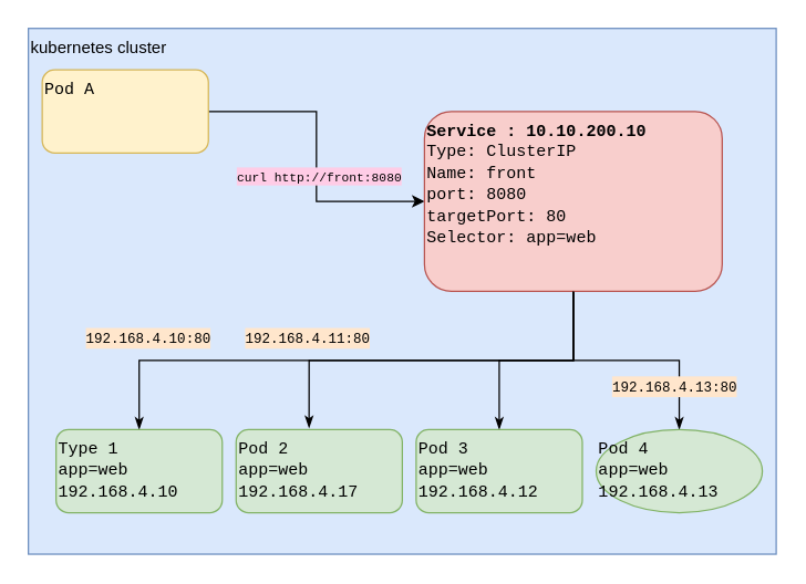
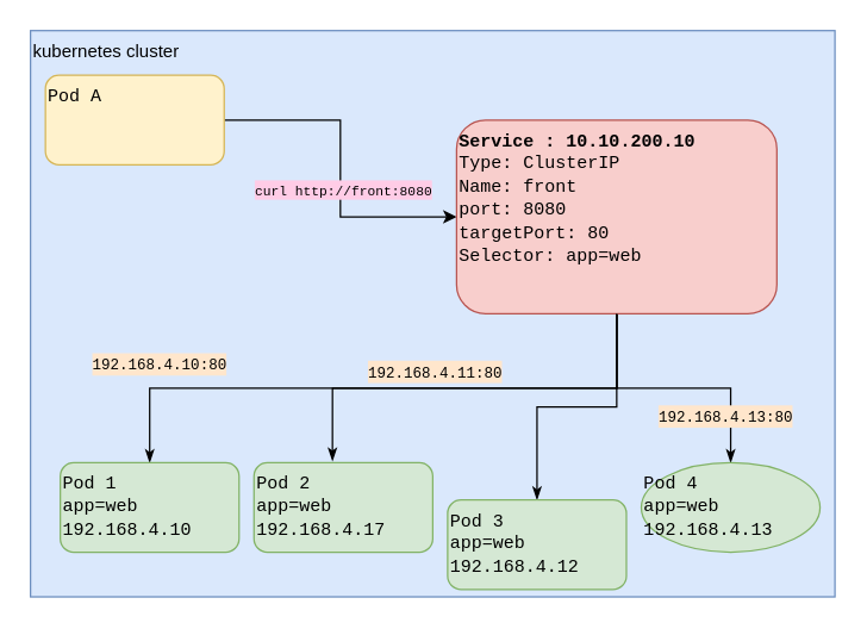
- <mxCell id="16" value="&lt;span style=&quot;color: rgb(0, 0, 0); font-family: &amp;quot;courier new&amp;quot;; font-style: normal; font-weight: 400; letter-spacing: normal; text-align: left; text-indent: 0px; text-transform: none; word-spacing: 0px; display: inline; float: none;&quot;&gt;&lt;font style=&quot;font-size: 10px&quot;&gt;192.168.4.11:80&lt;/font&gt;&lt;/span&gt;" style="text;whiteSpace=wrap;html=1;labelBackgroundColor=#FFE6CC;" vertex="1" parent="1"><mxGeometry x="175" y="230" width="110" height="30" as="geometry" /></mxCell>
+ <mxCell id="16" value="&lt;span style=&quot;color: rgb(0, 0, 0); font-family: &amp;quot;courier new&amp;quot;; font-style: normal; font-weight: 400; letter-spacing: normal; text-align: left; text-indent: 0px; text-transform: none; word-spacing: 0px; display: inline; float: none;&quot;&gt;&lt;font style=&quot;font-size: 10px&quot;&gt;192.168.4.11:80&lt;/font&gt;&lt;/span&gt;" style="text;whiteSpace=wrap;html=1;labelBackgroundColor=#FFE6CC;" vertex="1" parent="1"><mxGeometry x="245" y="235" width="110" height="30" as="geometry" /></mxCell>
- <mxCell id="11" value="&lt;font face=&quot;Courier New&quot;&gt;Type 1&lt;br&gt;app=web&lt;br&gt;192.168.4.10&lt;br&gt;&lt;/font&gt;" style="rounded=1;whiteSpace=wrap;html=1;fillColor=#d5e8d4;strokeColor=#82b366;align=left;verticalAlign=top;" vertex="1" parent="1"><mxGeometry x="40" y="310" width="120" height="60" as="geometry" /></mxCell>
+ <mxCell id="11" value="&lt;font face=&quot;Courier New&quot;&gt;Pod 1&lt;br&gt;app=web&lt;br&gt;192.168.4.10&lt;br&gt;&lt;/font&gt;" style="rounded=1;whiteSpace=wrap;html=1;fillColor=#d5e8d4;strokeColor=#82b366;align=left;verticalAlign=top;" vertex="1" parent="1"><mxGeometry x="40" y="310" width="120" height="60" as="geometry" /></mxCell>
- <mxCell id="13" value="&lt;font face=&quot;Courier New&quot;&gt;Pod 3&lt;br&gt;&lt;/font&gt;&lt;span style=&quot;font-family: &amp;#34;courier new&amp;#34;&quot;&gt;app=web&lt;/span&gt;&lt;br style=&quot;font-family: &amp;#34;courier new&amp;#34;&quot;&gt;&lt;span style=&quot;font-family: &amp;#34;courier new&amp;#34;&quot;&gt;192.168.4.12&lt;/span&gt;&lt;font face=&quot;Courier New&quot;&gt;&lt;br&gt;&lt;/font&gt;" style="rounded=1;whiteSpace=wrap;html=1;fillColor=#d5e8d4;strokeColor=#82b366;align=left;verticalAlign=top;" vertex="1" parent="1"><mxGeometry x="300" y="310" width="120" height="60" as="geometry" /></mxCell>
+ <mxCell id="13" value="&lt;font face=&quot;Courier New&quot;&gt;Pod 3&lt;br&gt;&lt;/font&gt;&lt;span style=&quot;font-family: &amp;#34;courier new&amp;#34;&quot;&gt;app=web&lt;/span&gt;&lt;br style=&quot;font-family: &amp;#34;courier new&amp;#34;&quot;&gt;&lt;span style=&quot;font-family: &amp;#34;courier new&amp;#34;&quot;&gt;192.168.4.12&lt;/span&gt;&lt;font face=&quot;Courier New&quot;&gt;&lt;br&gt;&lt;/font&gt;" style="rounded=1;whiteSpace=wrap;html=1;fillColor=#d5e8d4;strokeColor=#82b366;align=left;verticalAlign=top;" vertex="1" parent="1"><mxGeometry x="300" y="335" width="120" height="60" as="geometry" /></mxCell>
